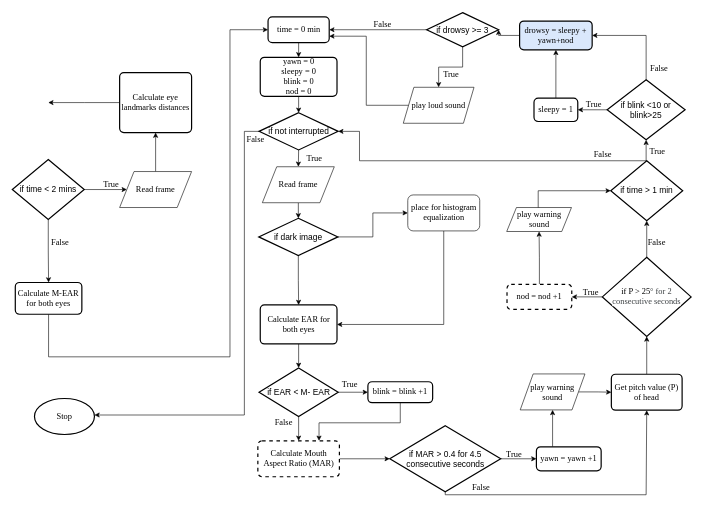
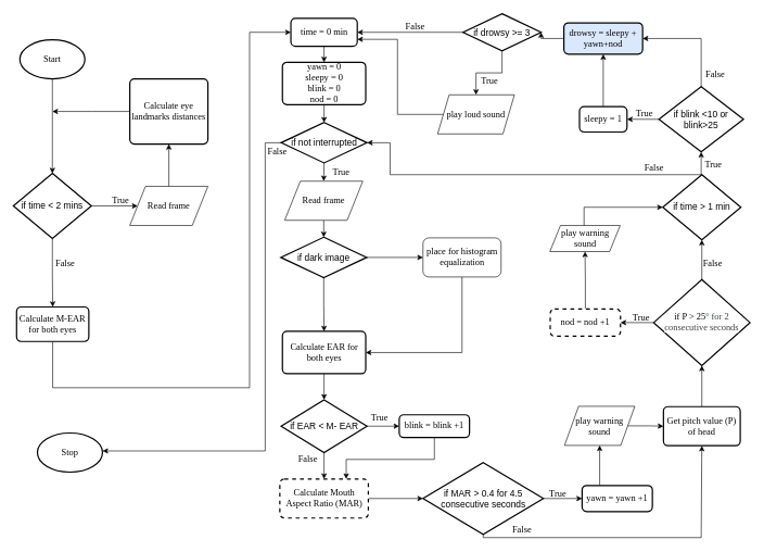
+ <mxCell id="5" value="&lt;font face=&quot;Times New Roman&quot; style=&quot;font-size: 14px&quot;&gt;Start&lt;/font&gt;" style="strokeWidth=2;html=1;shape=mxgraph.flowchart.start_1;whiteSpace=wrap;" parent="1" vertex="1"><mxGeometry x="30" y="60" width="100" height="60" as="geometry" /></mxCell>
+ <mxCell id="4" style="edgeStyle=orthogonalEdgeStyle;rounded=0;orthogonalLoop=1;jettySize=auto;html=1;" parent="1" source="5" target="8" edge="1"><mxGeometry relative="1" as="geometry"><mxPoint x="80" y="150" as="targetPoint" /></mxGeometry></mxCell>
- <mxCell id="68" value="&lt;font face=&quot;Times New Roman&quot; style=&quot;font-size: 14px&quot;&gt;place for histogram equalization&lt;/font&gt;" style="rounded=1;whiteSpace=wrap;html=1;" vertex="1" parent="1"><mxGeometry x="679.5" y="324" width="120" height="60" as="geometry" /></mxCell>
+ <mxCell id="68" value="&lt;font face=&quot;Times New Roman&quot; style=&quot;font-size: 14px&quot;&gt;place for histogram equalization&lt;/font&gt;" style="rounded=1;whiteSpace=wrap;html=1;" vertex="1" parent="1"><mxGeometry x="649.5" y="364" width="120" height="60" as="geometry" /></mxCell>
